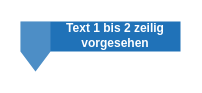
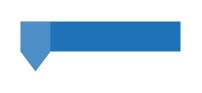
- <mxCell id="4" value="Text 1 bis 2 zeilig vorgesehen" style="text;html=1;strokeColor=none;fillColor=none;align=center;verticalAlign=middle;whiteSpace=wrap;rounded=0;fontColor=#FFFFFF;fontStyle=1;fontSize=12;" vertex="1" parent="2"><mxGeometry x="30" width="130" height="30" as="geometry" /></mxCell>
